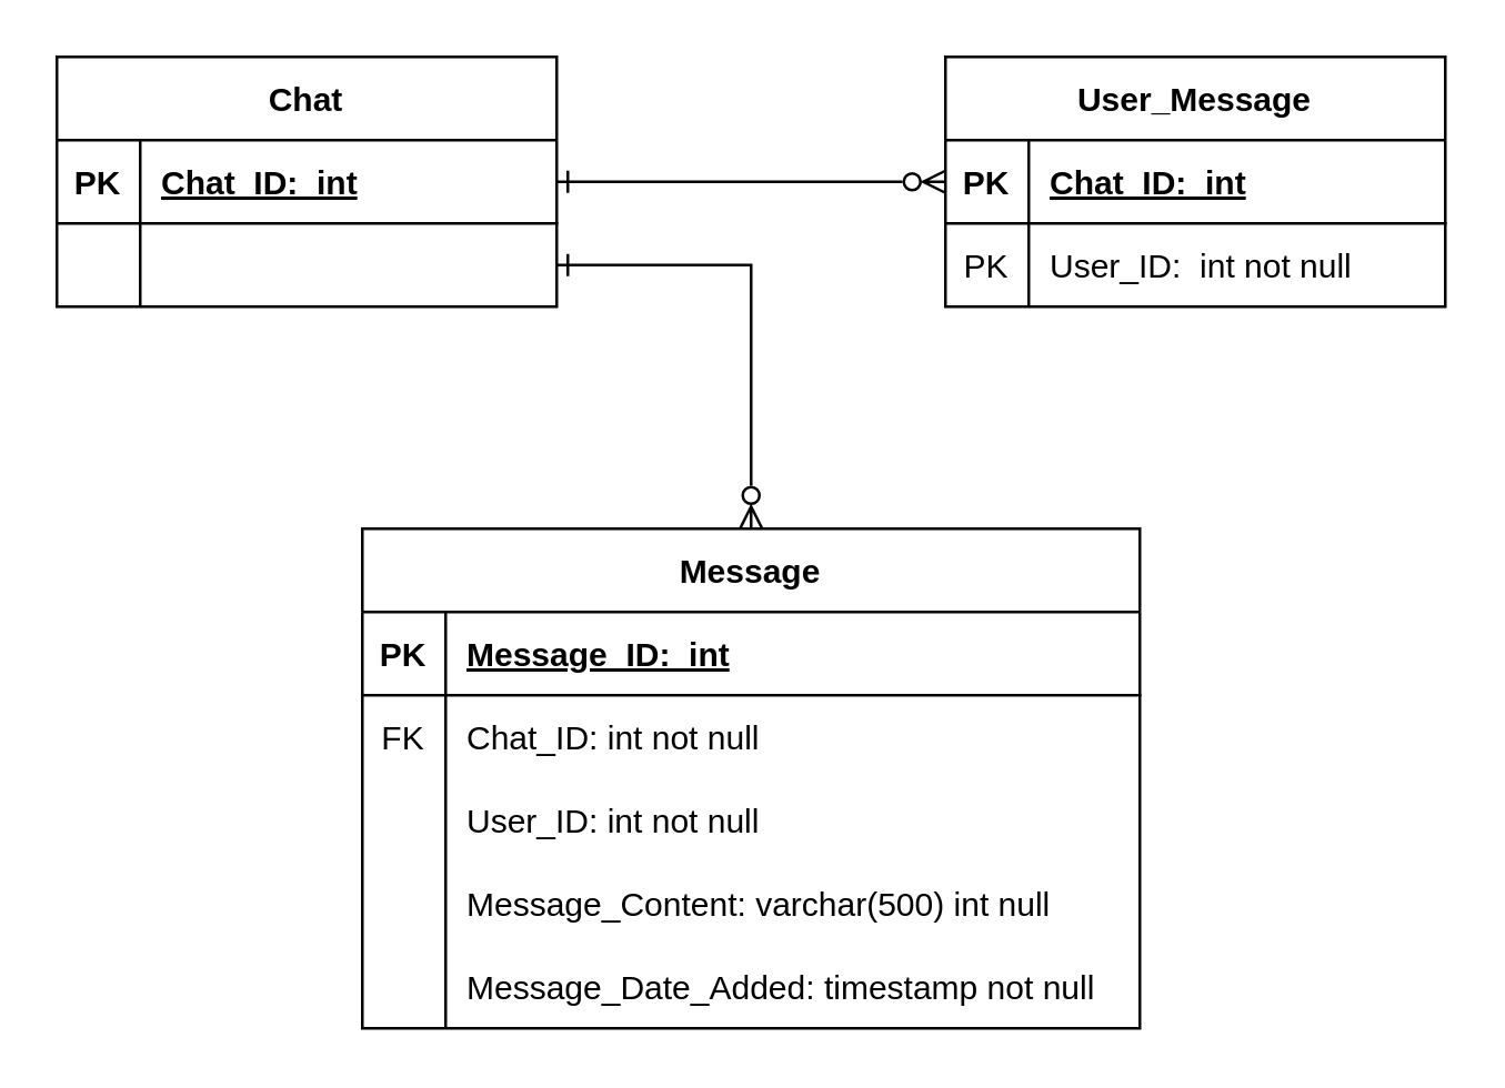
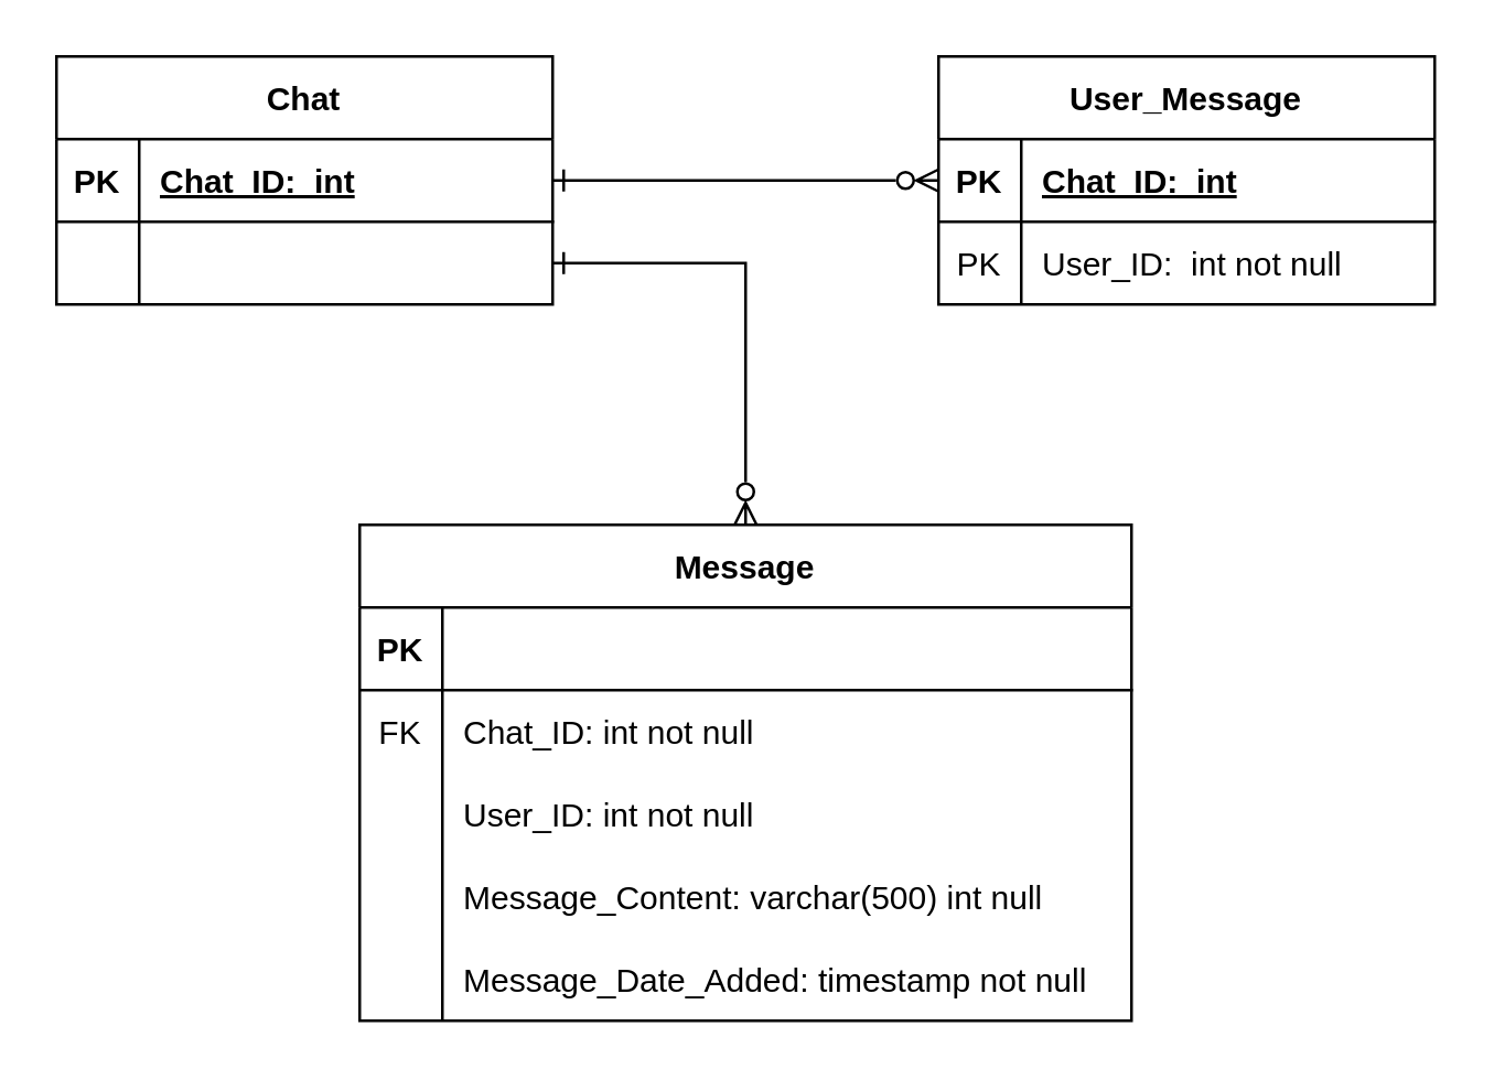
- <mxCell id="19" value="Message_ID:  int" style="shape=partialRectangle;connectable=0;fillColor=none;top=0;left=0;bottom=0;right=0;align=left;spacingLeft=6;fontStyle=5;overflow=hidden;" vertex="1" parent="17"><mxGeometry x="30" width="250" height="30" as="geometry"><mxRectangle width="250" height="30" as="alternateBounds" /></mxGeometry></mxCell>
